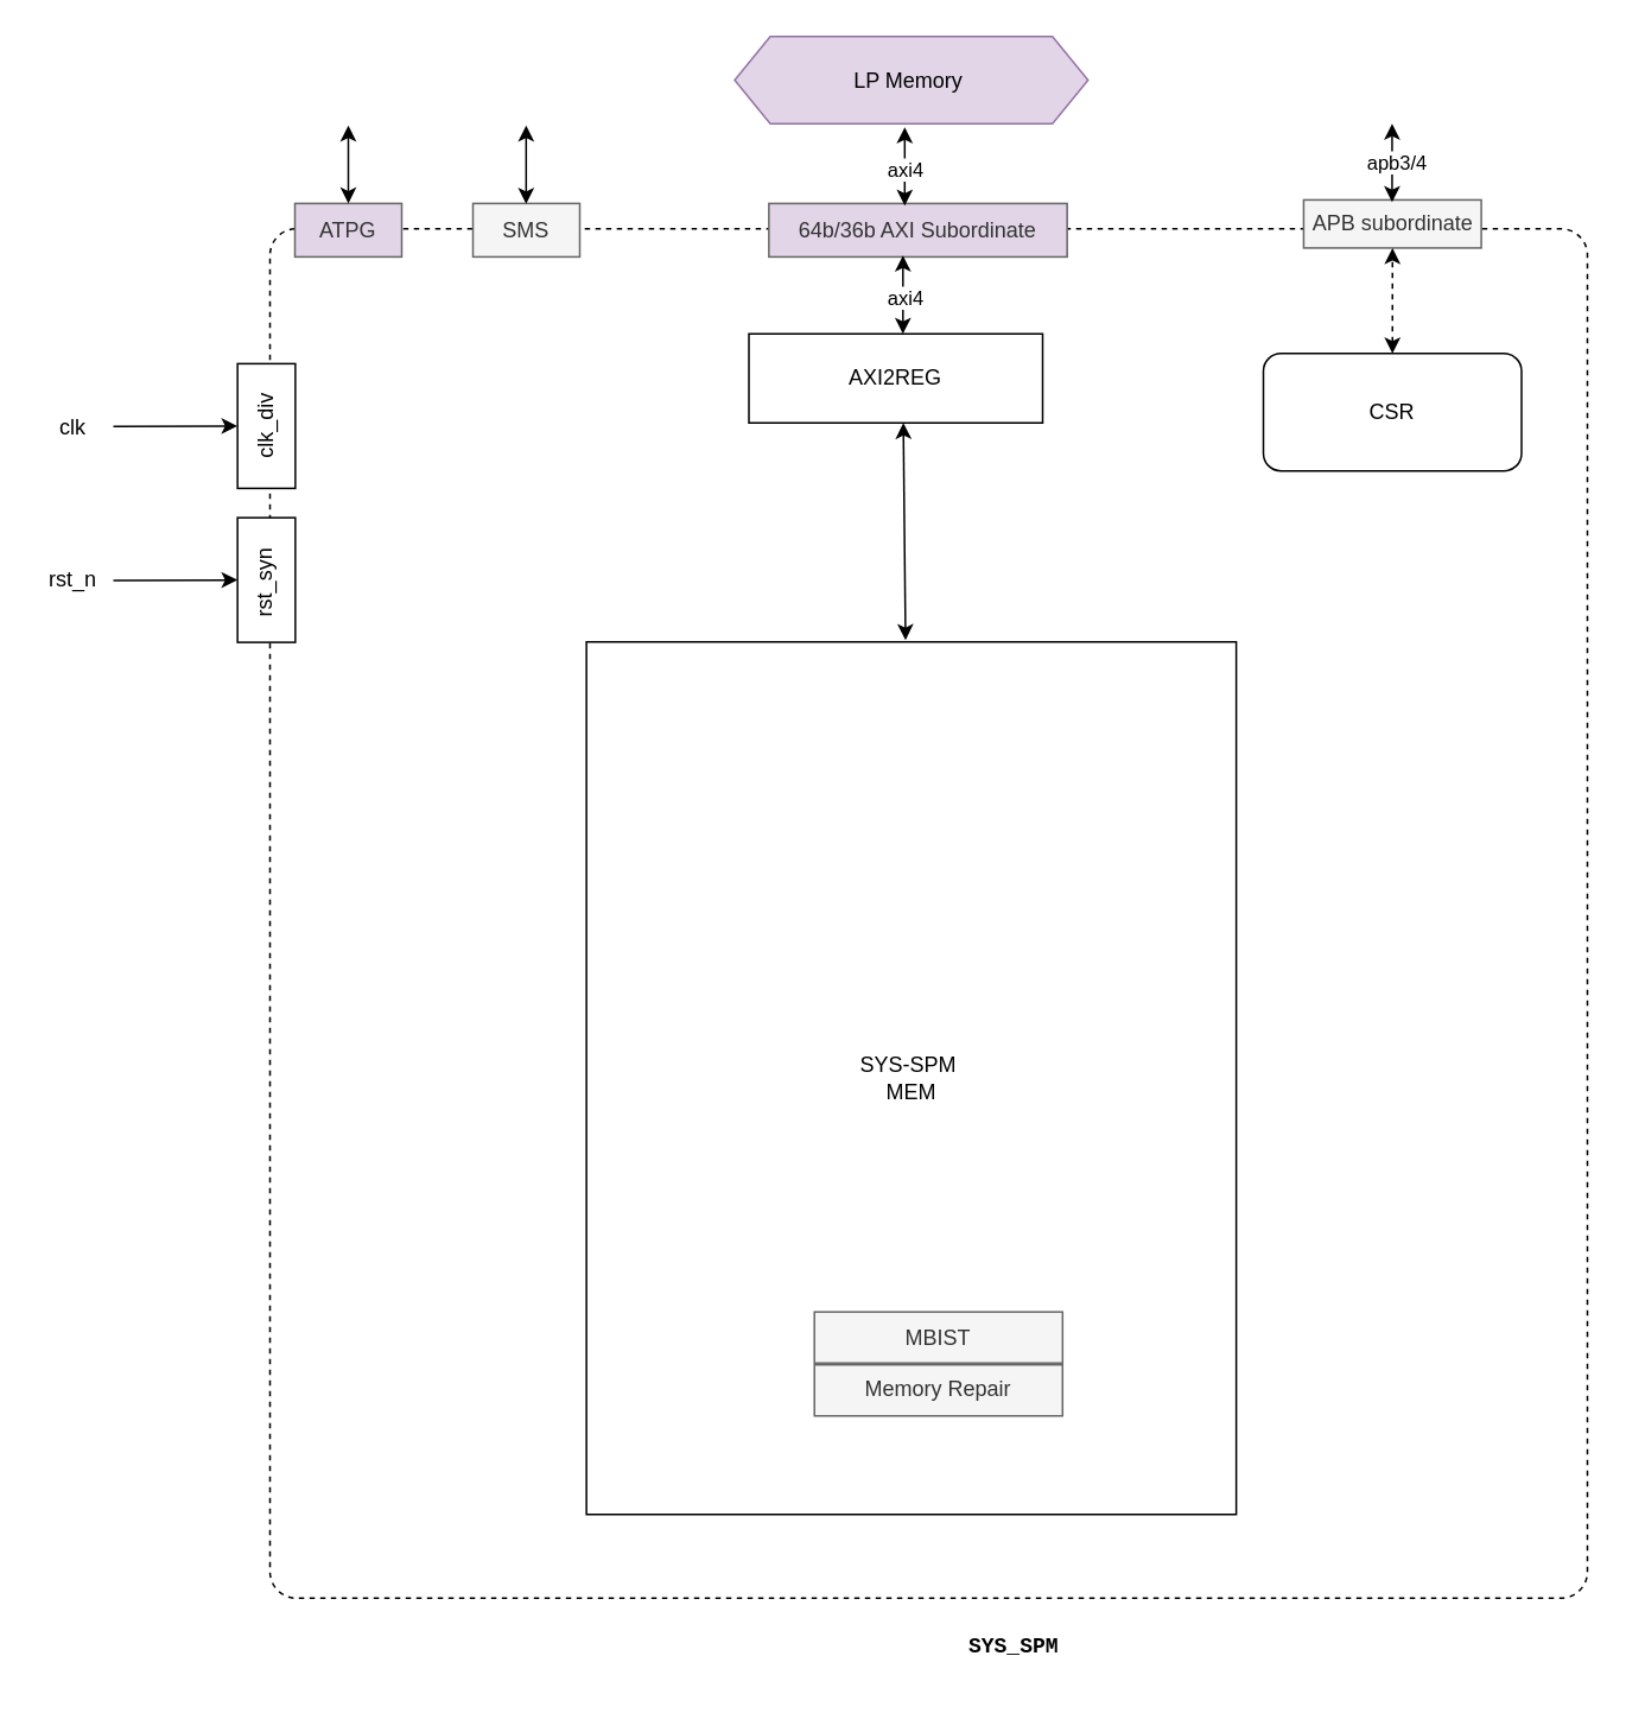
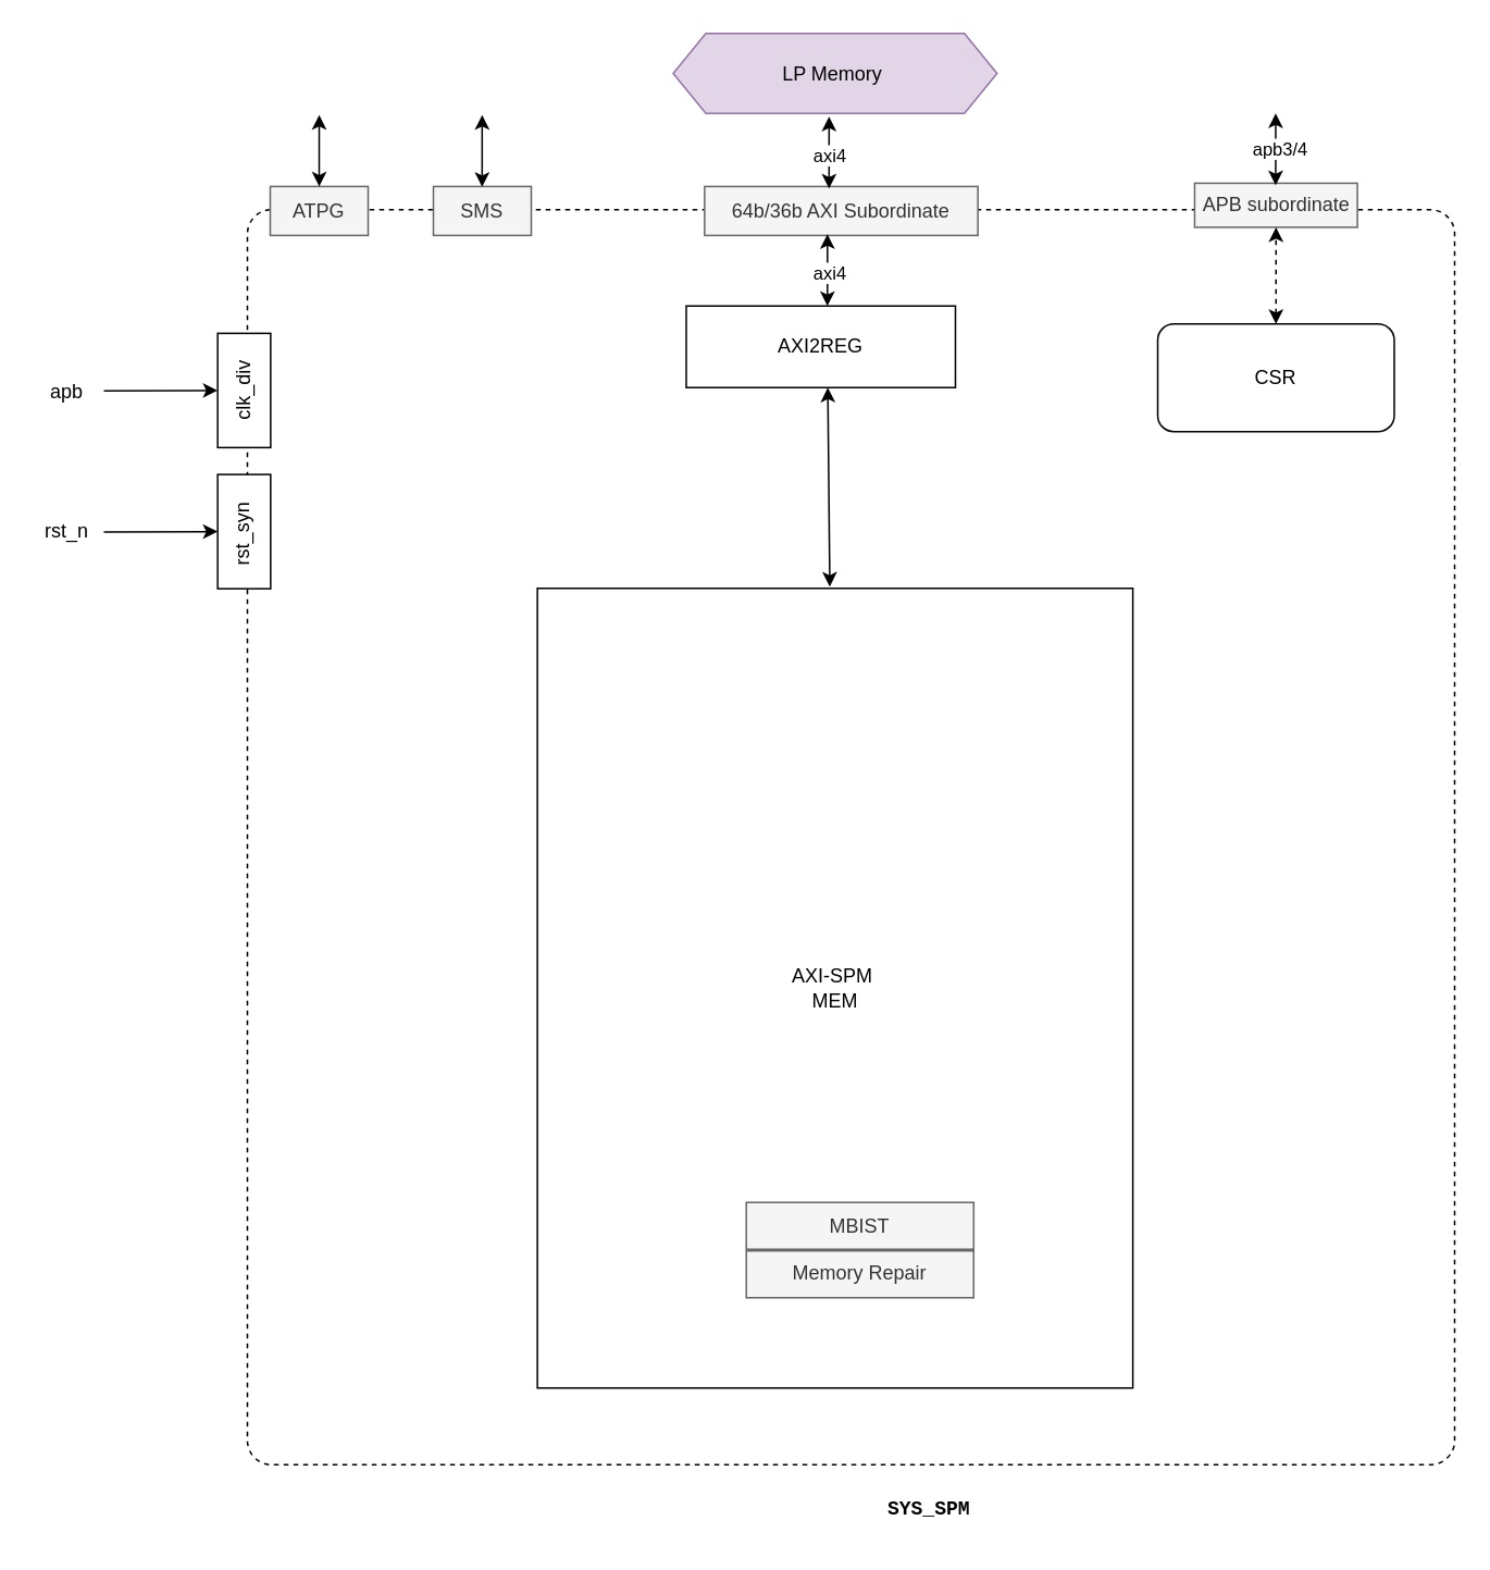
- <mxCell id="7" value="ATPG" style="rounded=0;whiteSpace=wrap;html=1;horizontal=0;fillColor=#e1d5e7;strokeColor=#666666;rotation=90;fontColor=#333333;" vertex="1" parent="1"><mxGeometry x="180" y="98.77" width="30" height="60" as="geometry" /></mxCell>
+ <mxCell id="7" value="ATPG" style="rounded=0;whiteSpace=wrap;html=1;horizontal=0;fillColor=#f5f5f5;strokeColor=#666666;rotation=90;fontColor=#333333;" vertex="1" parent="1"><mxGeometry x="180" y="98.77" width="30" height="60" as="geometry" /></mxCell>
- <mxCell id="3" value="64b/36b AXI Subordinate" style="rounded=0;whiteSpace=wrap;html=1;horizontal=0;fillColor=#e1d5e7;strokeColor=#666666;rotation=90;fontColor=#333333;" vertex="1" parent="1"><mxGeometry x="500" y="45.01" width="30" height="167.53" as="geometry" /></mxCell>
+ <mxCell id="3" value="64b/36b AXI Subordinate" style="rounded=0;whiteSpace=wrap;html=1;horizontal=0;fillColor=#f5f5f5;strokeColor=#666666;rotation=90;fontColor=#333333;" vertex="1" parent="1"><mxGeometry x="500" y="45.01" width="30" height="167.53" as="geometry" /></mxCell>
- <mxCell id="5" value="clk" style="text;html=1;align=center;verticalAlign=middle;resizable=0;points=[];autosize=1;strokeColor=none;fillColor=none;fontColor=#000000;" vertex="1" parent="1"><mxGeometry x="25" y="230" width="30" height="20" as="geometry" /></mxCell>
+ <mxCell id="5" value="apb" style="text;html=1;align=center;verticalAlign=middle;resizable=0;points=[];autosize=1;strokeColor=none;fillColor=none;fontColor=#000000;" vertex="1" parent="1"><mxGeometry x="25" y="230" width="30" height="20" as="geometry" /></mxCell>
- <mxCell id="26" value="SYS-SPM&amp;nbsp;&lt;br&gt;MEM" style="whiteSpace=wrap;html=1;" vertex="1" parent="1"><mxGeometry x="328.75" y="360" width="365" height="490" as="geometry" /></mxCell>
+ <mxCell id="26" value="AXI-SPM&amp;nbsp;&lt;br&gt;MEM" style="whiteSpace=wrap;html=1;" vertex="1" parent="1"><mxGeometry x="328.75" y="360" width="365" height="490" as="geometry" /></mxCell>
